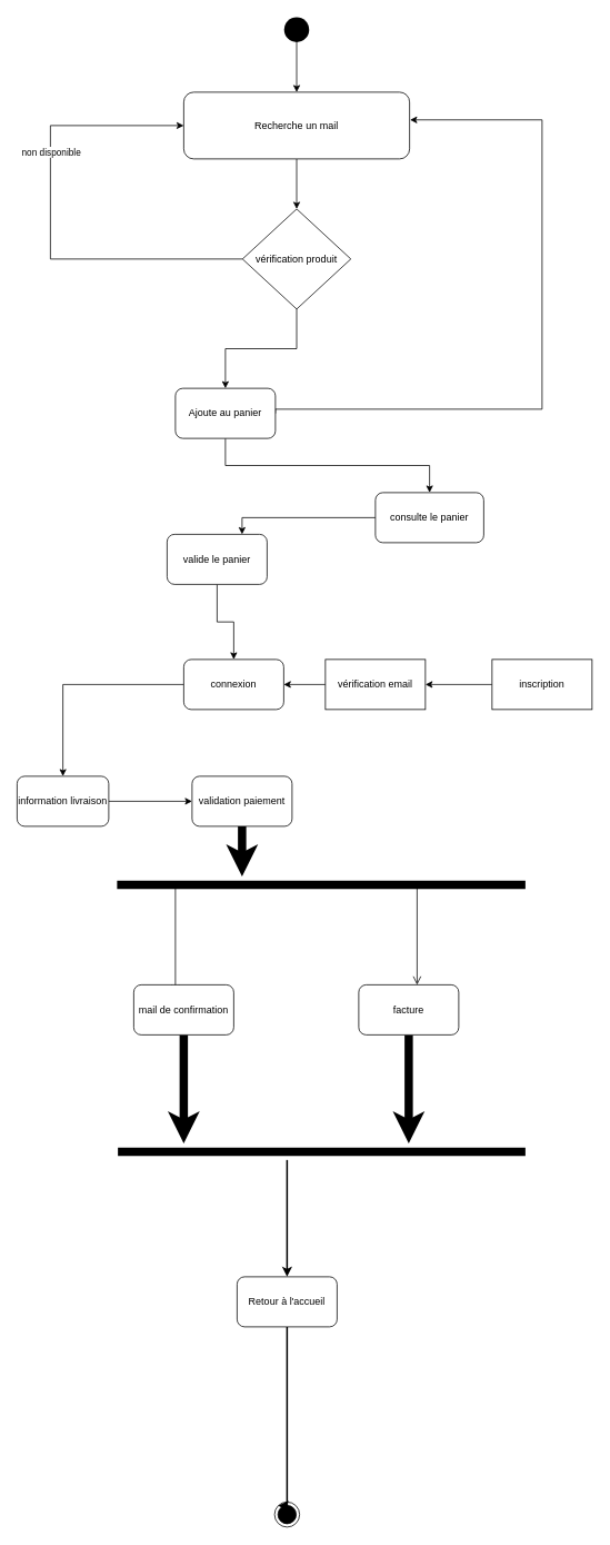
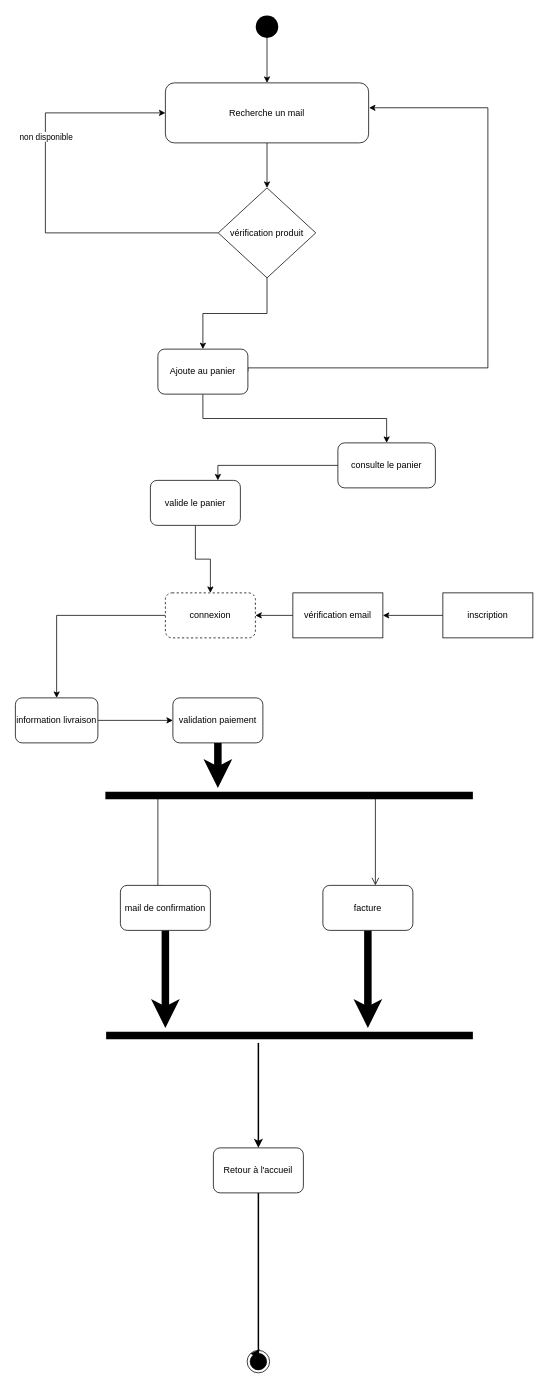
- <mxCell id="18" value="connexion" style="rounded=1;whiteSpace=wrap;html=1;" vertex="1" parent="1"><mxGeometry x="220" y="790" width="120" height="60" as="geometry" /></mxCell>
+ <mxCell id="18" value="connexion" style="rounded=1;whiteSpace=wrap;html=1;dashed=1;" vertex="1" parent="1"><mxGeometry x="220" y="790" width="120" height="60" as="geometry" /></mxCell>
